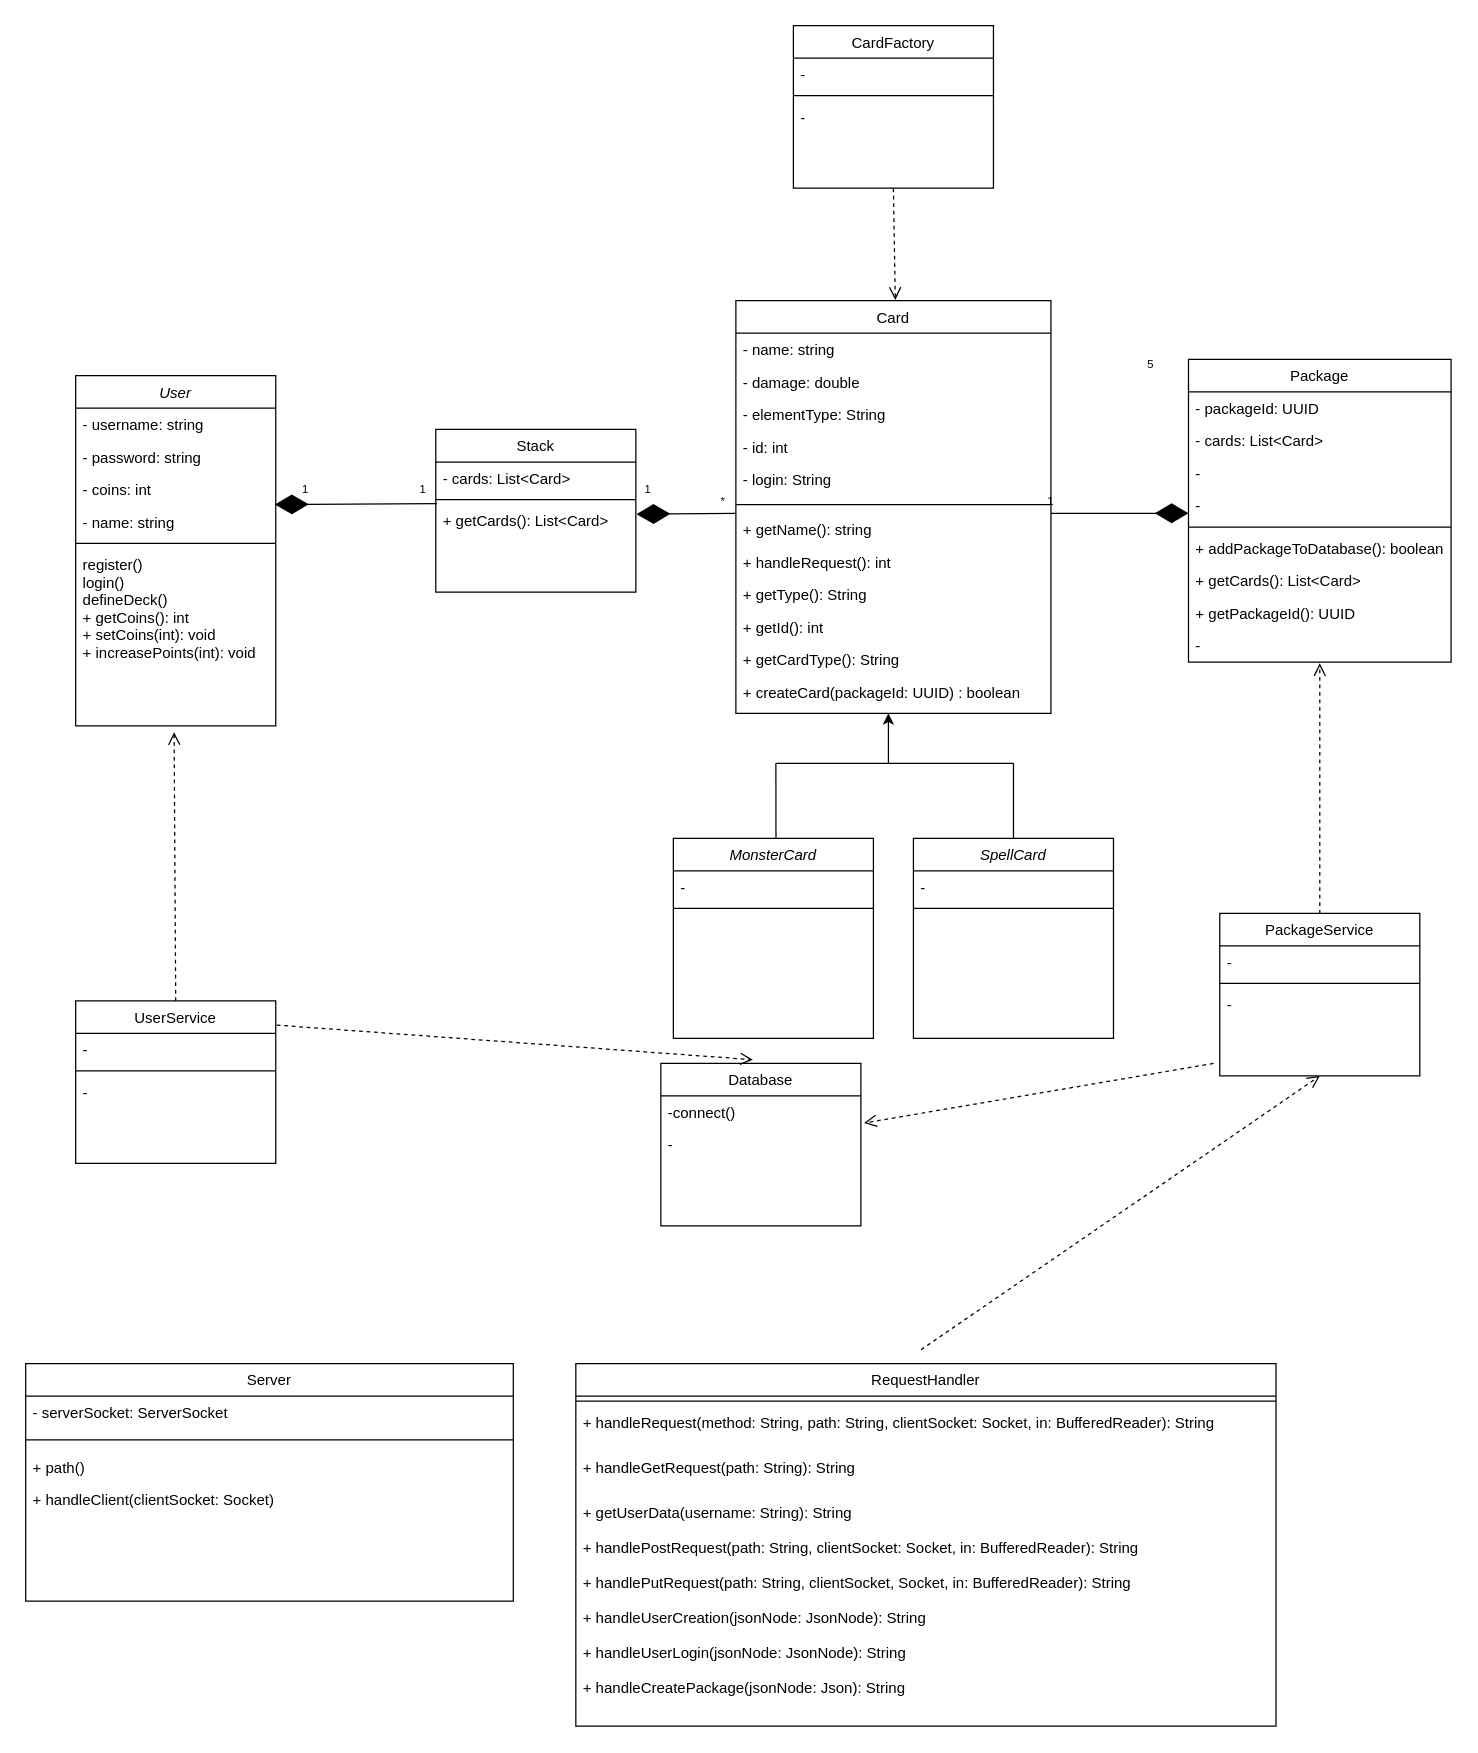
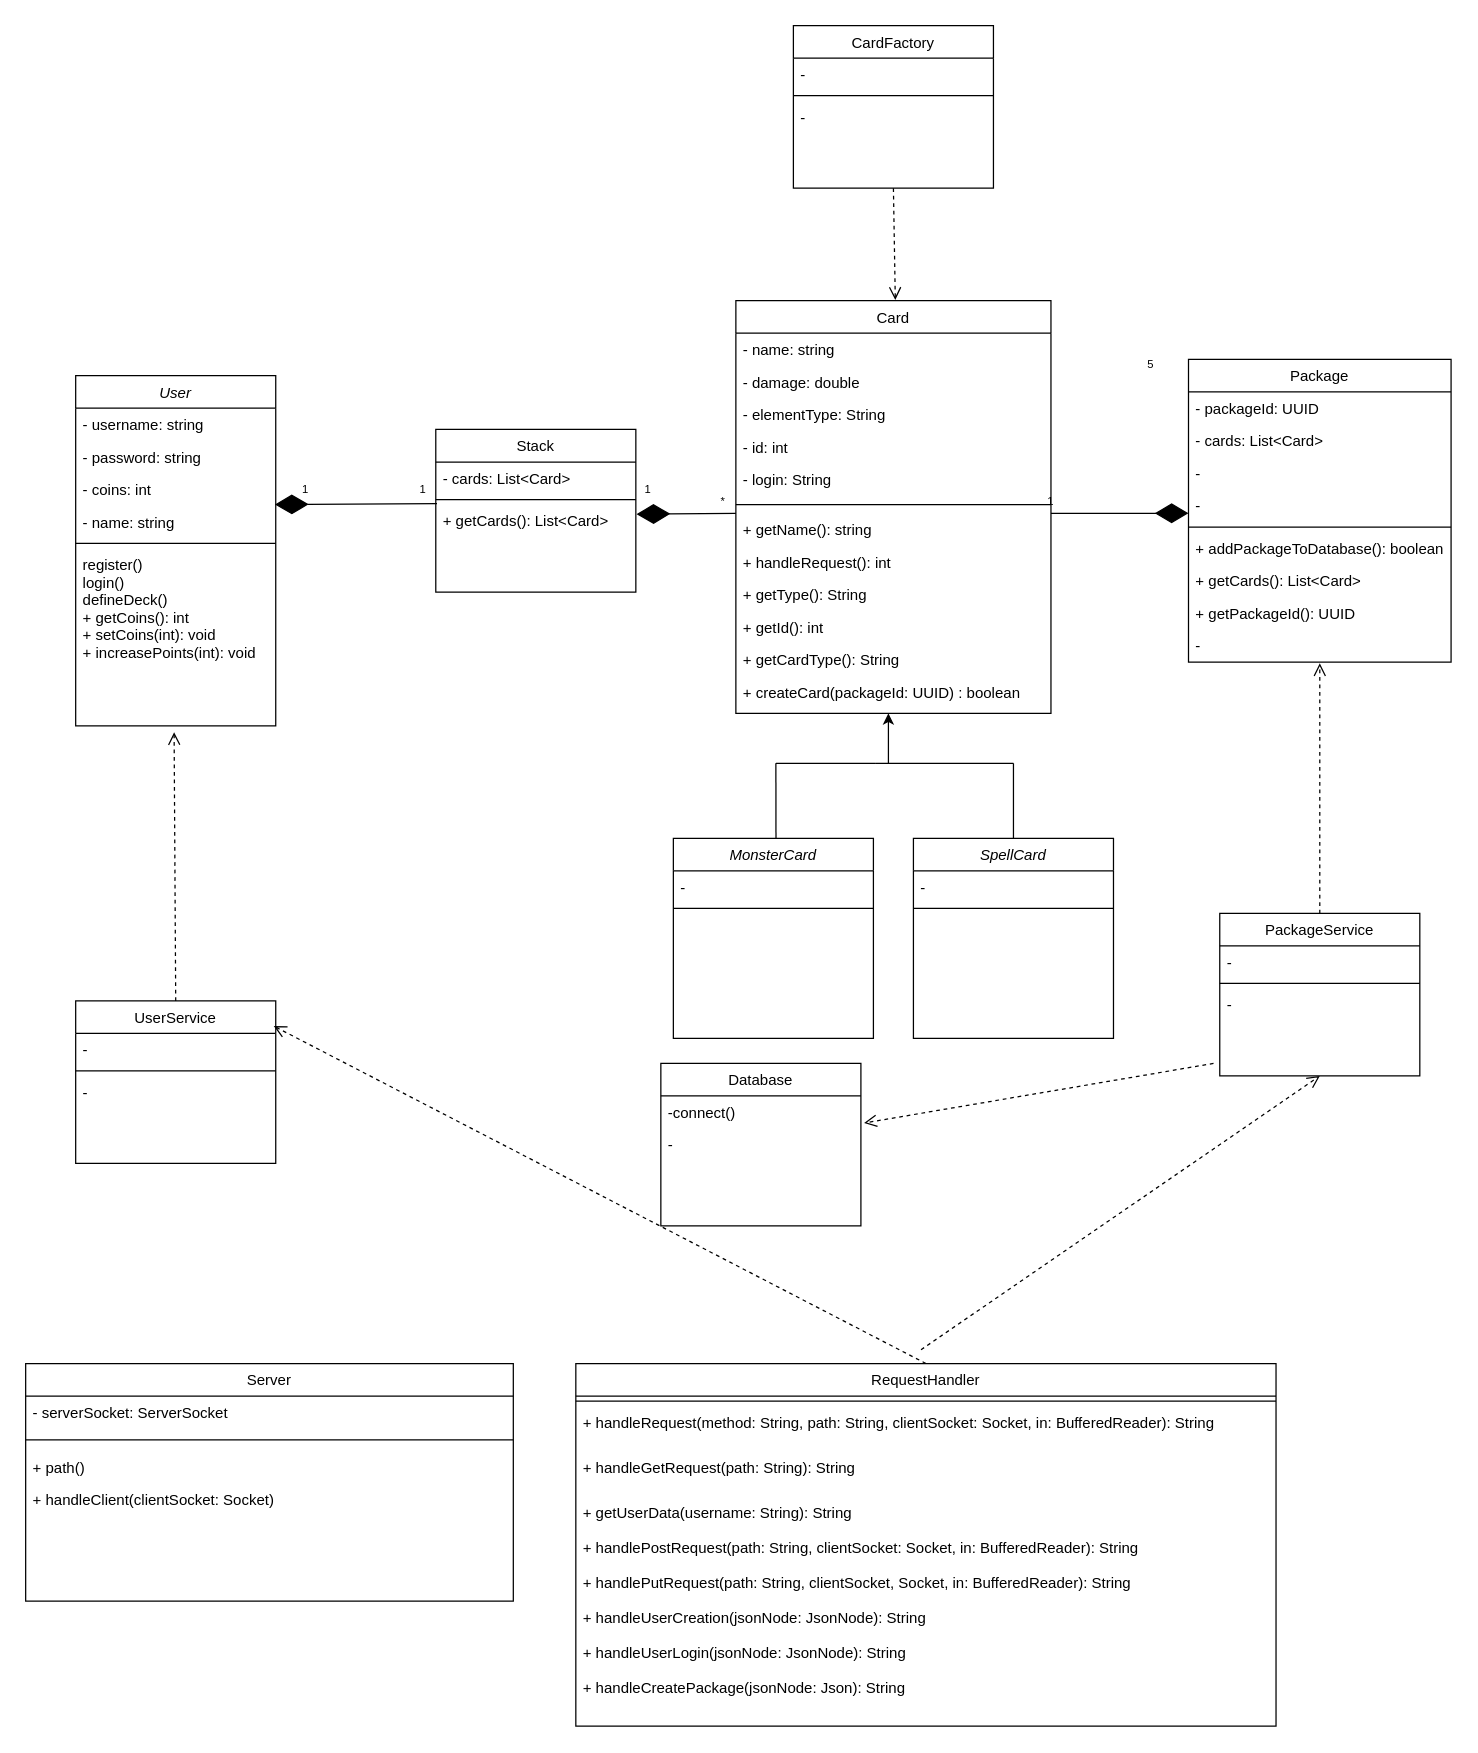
- <mxCell id="87" value="" style="html=1;verticalAlign=bottom;endArrow=open;dashed=1;endSize=8;curved=0;rounded=0;entryX=0.46;entryY=-0.023;entryDx=0;entryDy=0;entryPerimeter=0;exitX=1.005;exitY=0.149;exitDx=0;exitDy=0;exitPerimeter=0;" parent="1" target="84" edge="1" source="58"><mxGeometry relative="1" as="geometry"><mxPoint x="140" y="750" as="sourcePoint" /><mxPoint x="247" y="720" as="targetPoint" /></mxGeometry></mxCell>
+ <mxCell id="82" value="" style="html=1;verticalAlign=bottom;endArrow=open;dashed=1;endSize=8;curved=0;rounded=0;entryX=0.99;entryY=0.155;entryDx=0;entryDy=0;entryPerimeter=0;exitX=0.5;exitY=0;exitDx=0;exitDy=0;" parent="1" source="72" edge="1" target="58"><mxGeometry relative="1" as="geometry"><mxPoint x="130.62" y="800" as="sourcePoint" /><mxPoint x="130" y="749" as="targetPoint" /></mxGeometry></mxCell>
